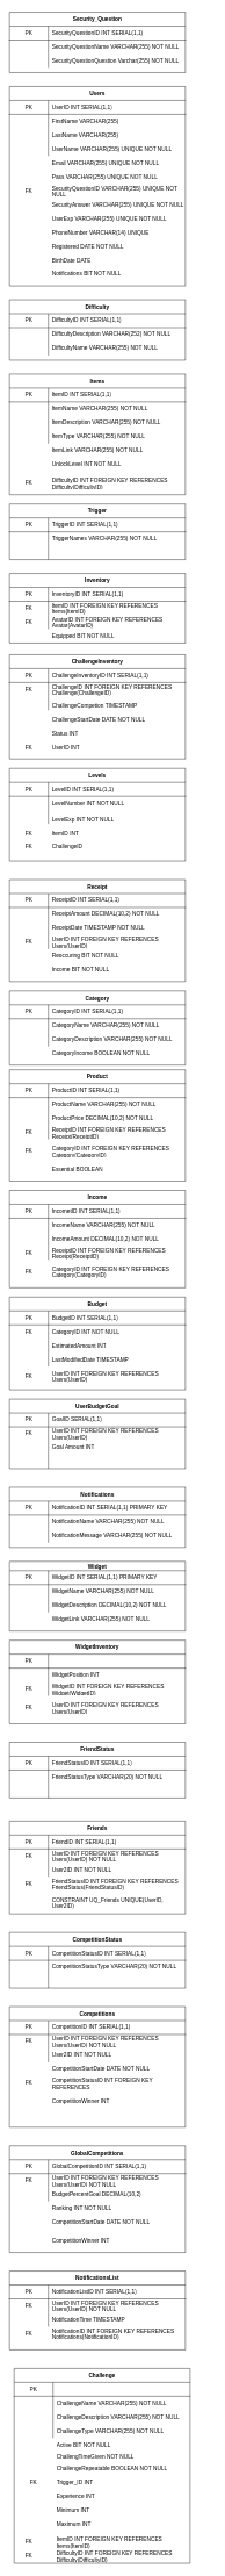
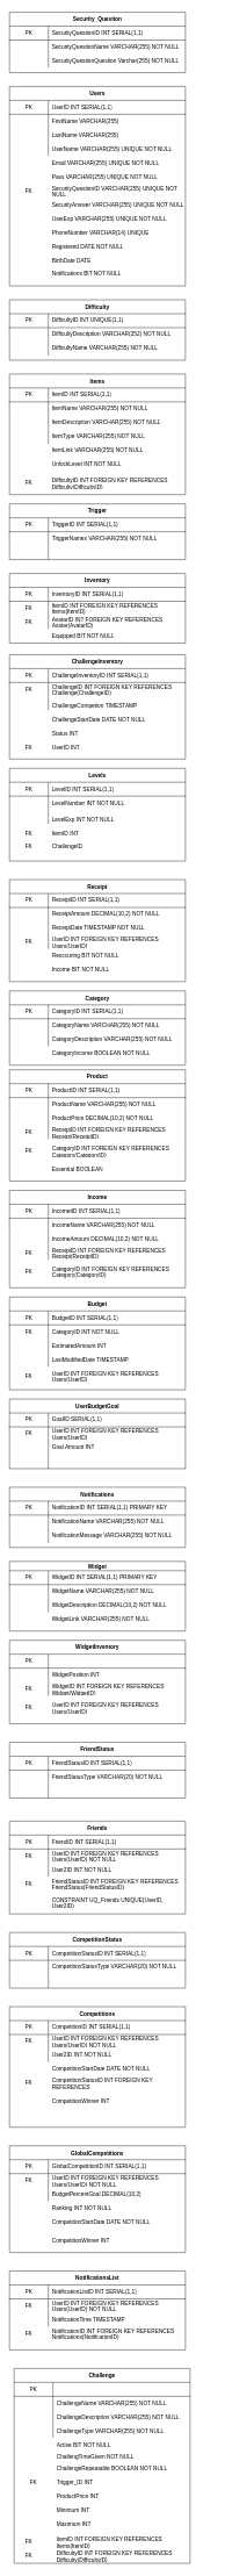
- <mxCell id="27" value="DifficultyID INT SERIAL(1,1)" style="shape=partialRectangle;html=1;whiteSpace=wrap;connectable=0;fillColor=none;top=0;left=0;bottom=0;right=0;align=left;spacingLeft=6;overflow=hidden;pointerEvents=1;strokeWidth=1;" parent="25" vertex="1"><mxGeometry x="84" width="296" height="30" as="geometry"><mxRectangle width="296" height="30" as="alternateBounds" /></mxGeometry></mxCell>
+ <mxCell id="27" value="DifficultyID INT UNIQUE(1,1)" style="shape=partialRectangle;html=1;whiteSpace=wrap;connectable=0;fillColor=none;top=0;left=0;bottom=0;right=0;align=left;spacingLeft=6;overflow=hidden;pointerEvents=1;strokeWidth=1;" parent="25" vertex="1"><mxGeometry x="84" width="296" height="30" as="geometry"><mxRectangle width="296" height="30" as="alternateBounds" /></mxGeometry></mxCell>
- <mxCell id="300" value="Experience INT&amp;nbsp;" style="shape=partialRectangle;html=1;whiteSpace=wrap;connectable=0;fillColor=none;top=0;left=0;bottom=0;right=0;align=left;spacingLeft=6;overflow=hidden;pointerEvents=1;strokeWidth=1;" vertex="1" parent="1"><mxGeometry x="114" y="5360" width="296" height="30" as="geometry"><mxRectangle width="296" height="30" as="alternateBounds" /></mxGeometry></mxCell>
+ <mxCell id="300" value="ProductPrice INT&amp;nbsp;" style="shape=partialRectangle;html=1;whiteSpace=wrap;connectable=0;fillColor=none;top=0;left=0;bottom=0;right=0;align=left;spacingLeft=6;overflow=hidden;pointerEvents=1;strokeWidth=1;" vertex="1" parent="1"><mxGeometry x="114" y="5360" width="296" height="30" as="geometry"><mxRectangle width="296" height="30" as="alternateBounds" /></mxGeometry></mxCell>
